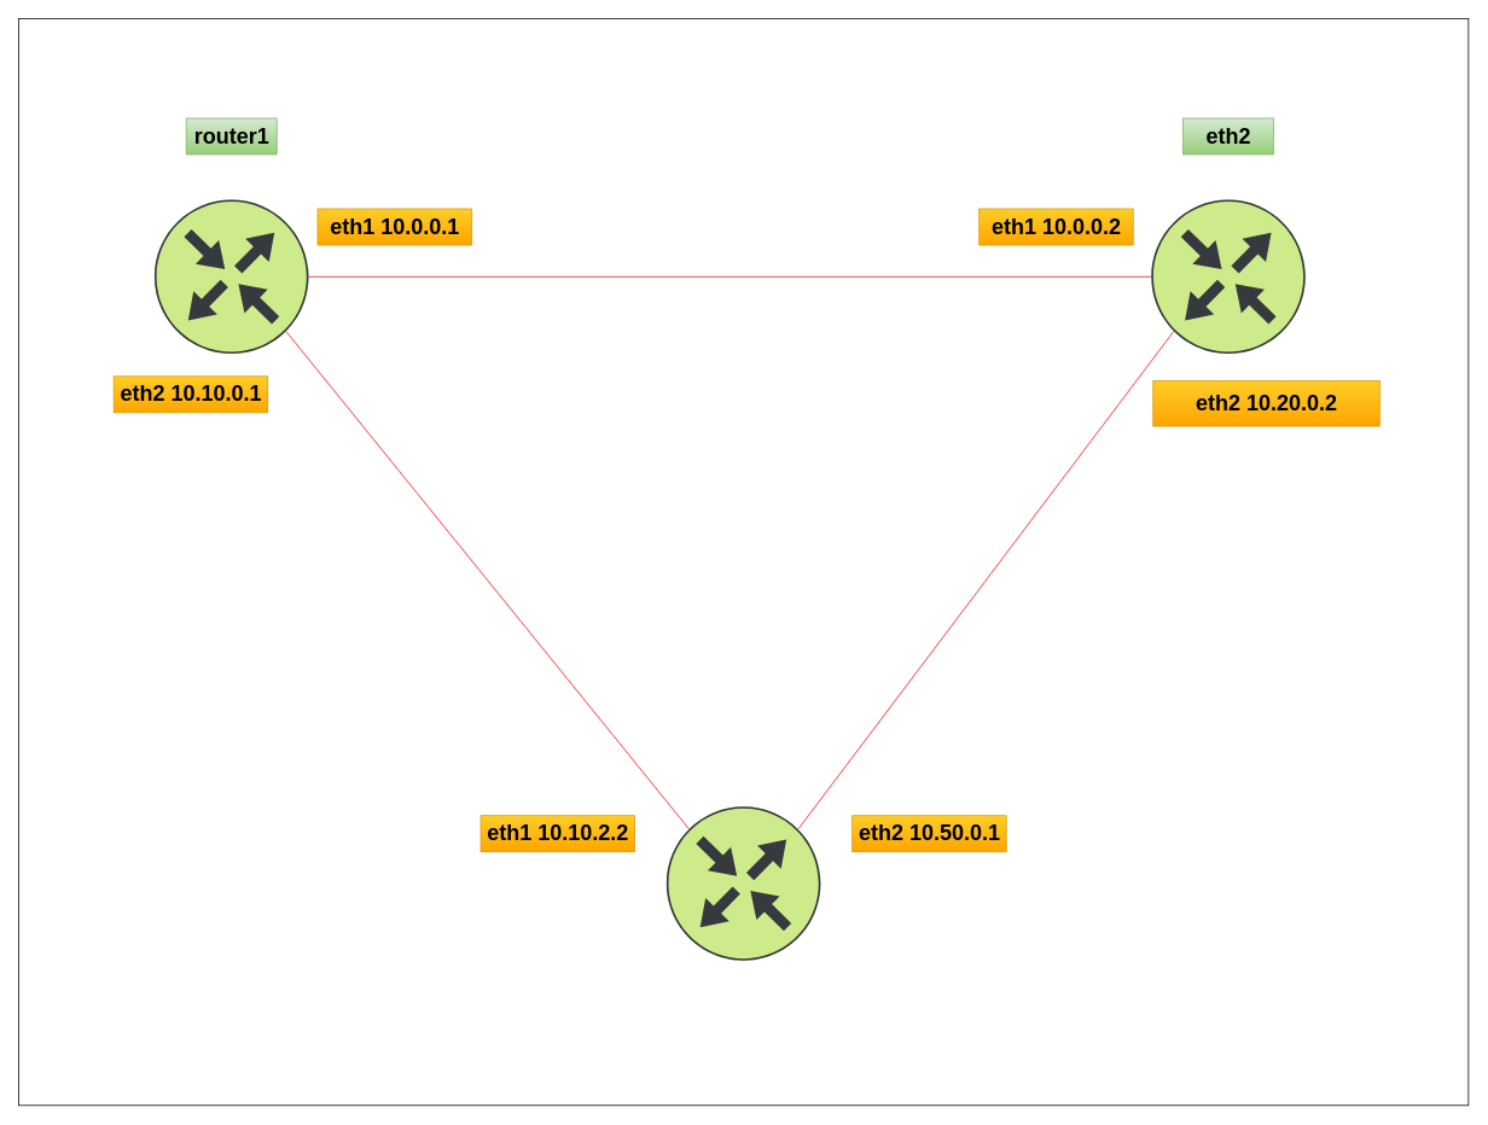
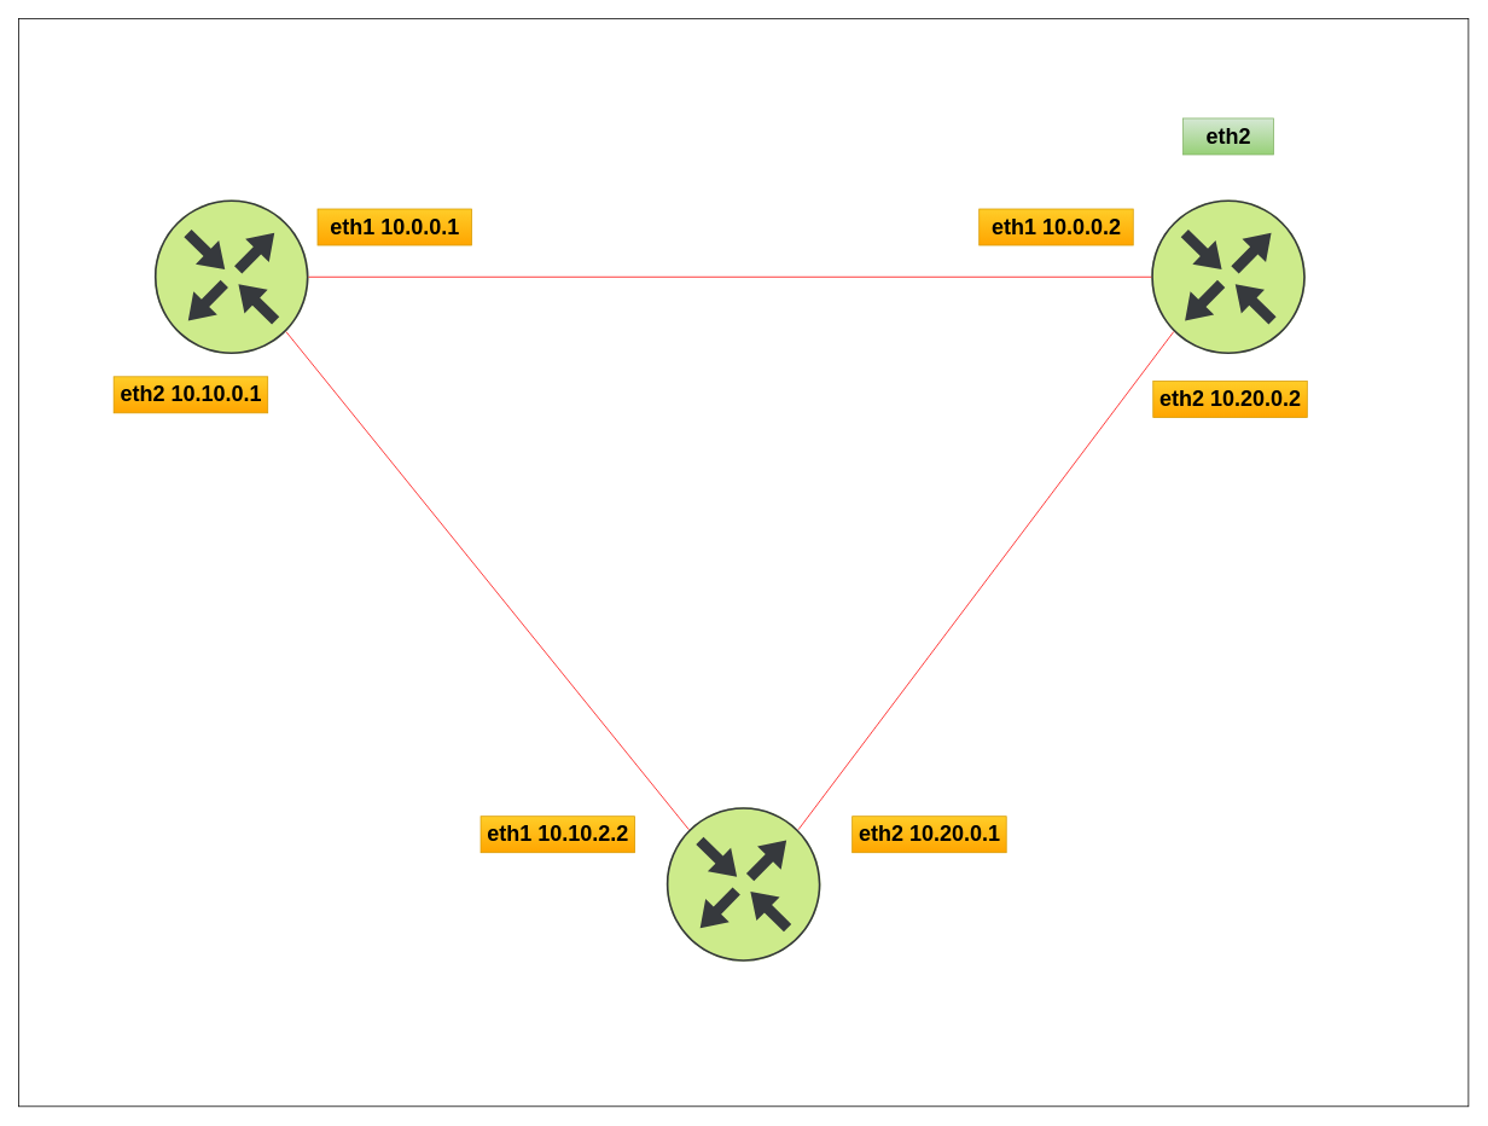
- <mxCell id="9" value="router1" style="text;strokeColor=#82b366;fillColor=#d5e8d4;html=1;fontSize=24;fontStyle=1;verticalAlign=middle;align=center;gradientColor=#97d077;" parent="1" vertex="1"><mxGeometry x="205" y="130" width="100" height="40" as="geometry" /></mxCell>
- <mxCell id="14" value="eth2 10.20.0.2" style="text;strokeColor=#d79b00;fillColor=#ffcd28;html=1;fontSize=24;fontStyle=1;verticalAlign=middle;align=center;gradientColor=#ffa500;" parent="1" vertex="1"><mxGeometry x="1272" y="420" width="250" height="50" as="geometry" /></mxCell>
+ <mxCell id="14" value="eth2 10.20.0.2" style="text;strokeColor=#d79b00;fillColor=#ffcd28;html=1;fontSize=24;fontStyle=1;verticalAlign=middle;align=center;gradientColor=#ffa500;" parent="1" vertex="1"><mxGeometry x="1272" y="420" width="170" height="40" as="geometry" /></mxCell>
- <mxCell id="16" value="eth2 10.50.0.1" style="text;strokeColor=#d79b00;fillColor=#ffcd28;html=1;fontSize=24;fontStyle=1;verticalAlign=middle;align=center;gradientColor=#ffa500;" parent="1" vertex="1"><mxGeometry x="940" y="900" width="170" height="40" as="geometry" /></mxCell>
+ <mxCell id="16" value="eth2 10.20.0.1" style="text;strokeColor=#d79b00;fillColor=#ffcd28;html=1;fontSize=24;fontStyle=1;verticalAlign=middle;align=center;gradientColor=#ffa500;" parent="1" vertex="1"><mxGeometry x="940" y="900" width="170" height="40" as="geometry" /></mxCell>
